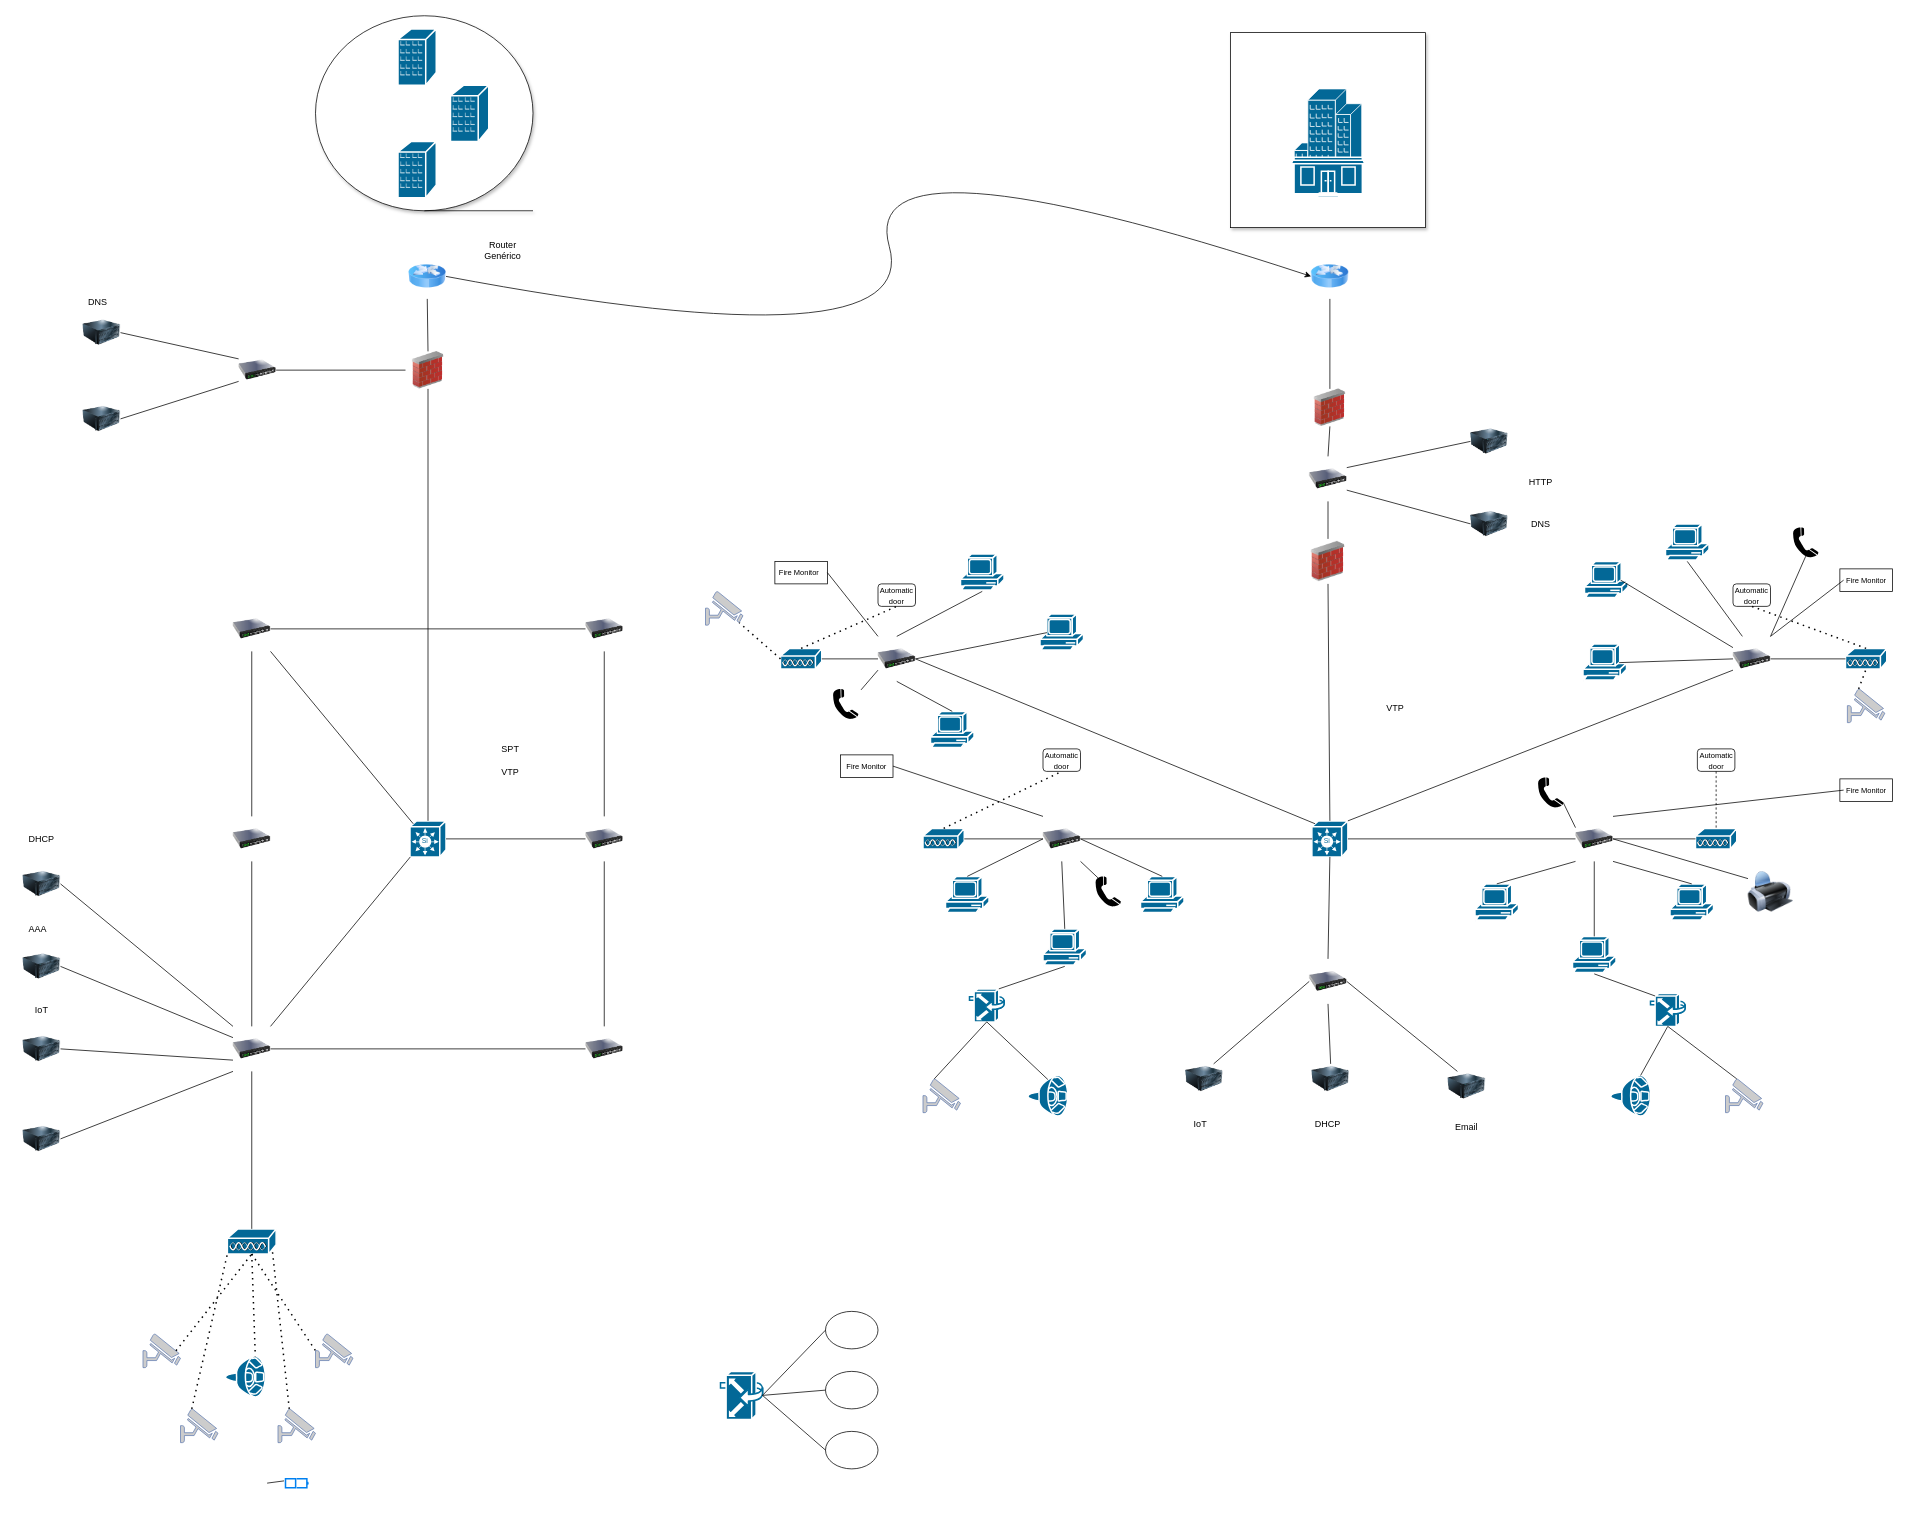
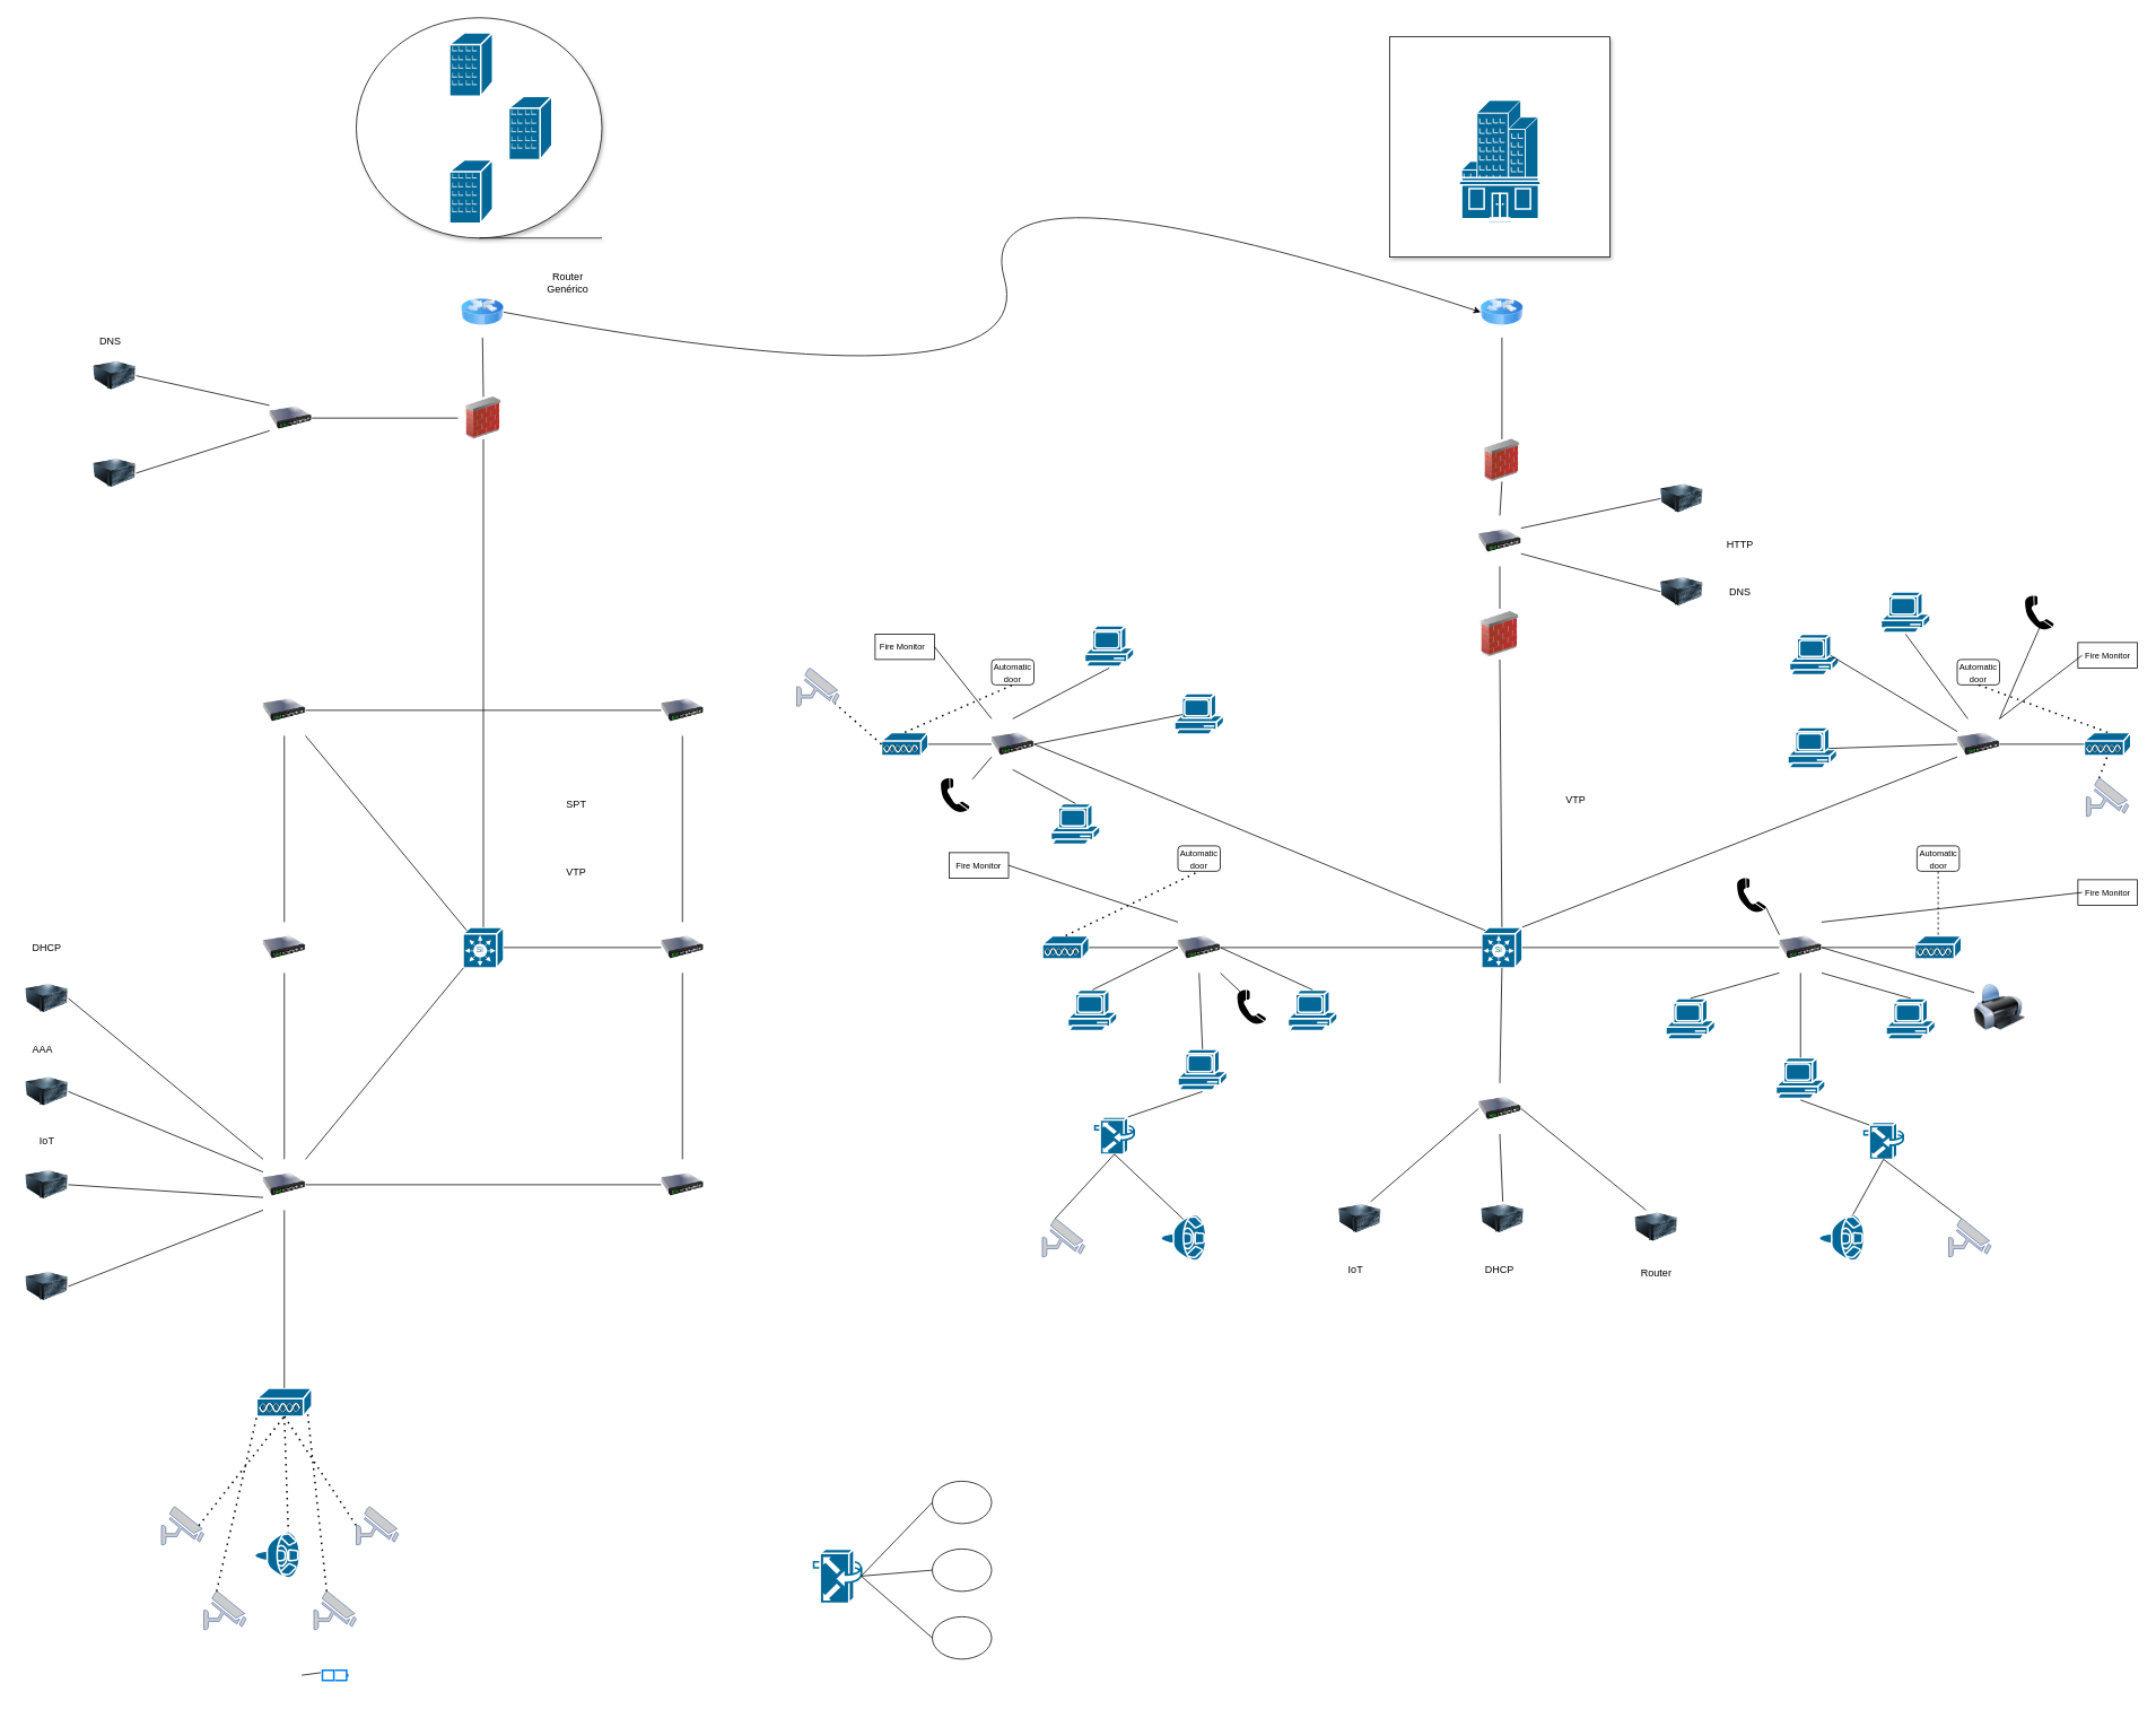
- <mxCell id="164" value="SPT" style="text;html=1;align=center;verticalAlign=middle;whiteSpace=wrap;rounded=0;" vertex="1" parent="1"><mxGeometry x="650" y="984" width="60" height="30" as="geometry" /></mxCell>
+ <mxCell id="164" value="SPT" style="text;html=1;align=center;verticalAlign=middle;whiteSpace=wrap;rounded=0;" vertex="1" parent="1"><mxGeometry x="650" y="934" width="60" height="30" as="geometry" /></mxCell>
- <mxCell id="177" value="Email" style="text;html=1;align=center;verticalAlign=middle;whiteSpace=wrap;rounded=0;" vertex="1" parent="1"><mxGeometry x="1925" y="1487.5" width="60" height="30" as="geometry" /></mxCell>
+ <mxCell id="177" value="Router" style="text;html=1;align=center;verticalAlign=middle;whiteSpace=wrap;rounded=0;" vertex="1" parent="1"><mxGeometry x="1925" y="1487.5" width="60" height="30" as="geometry" /></mxCell>
